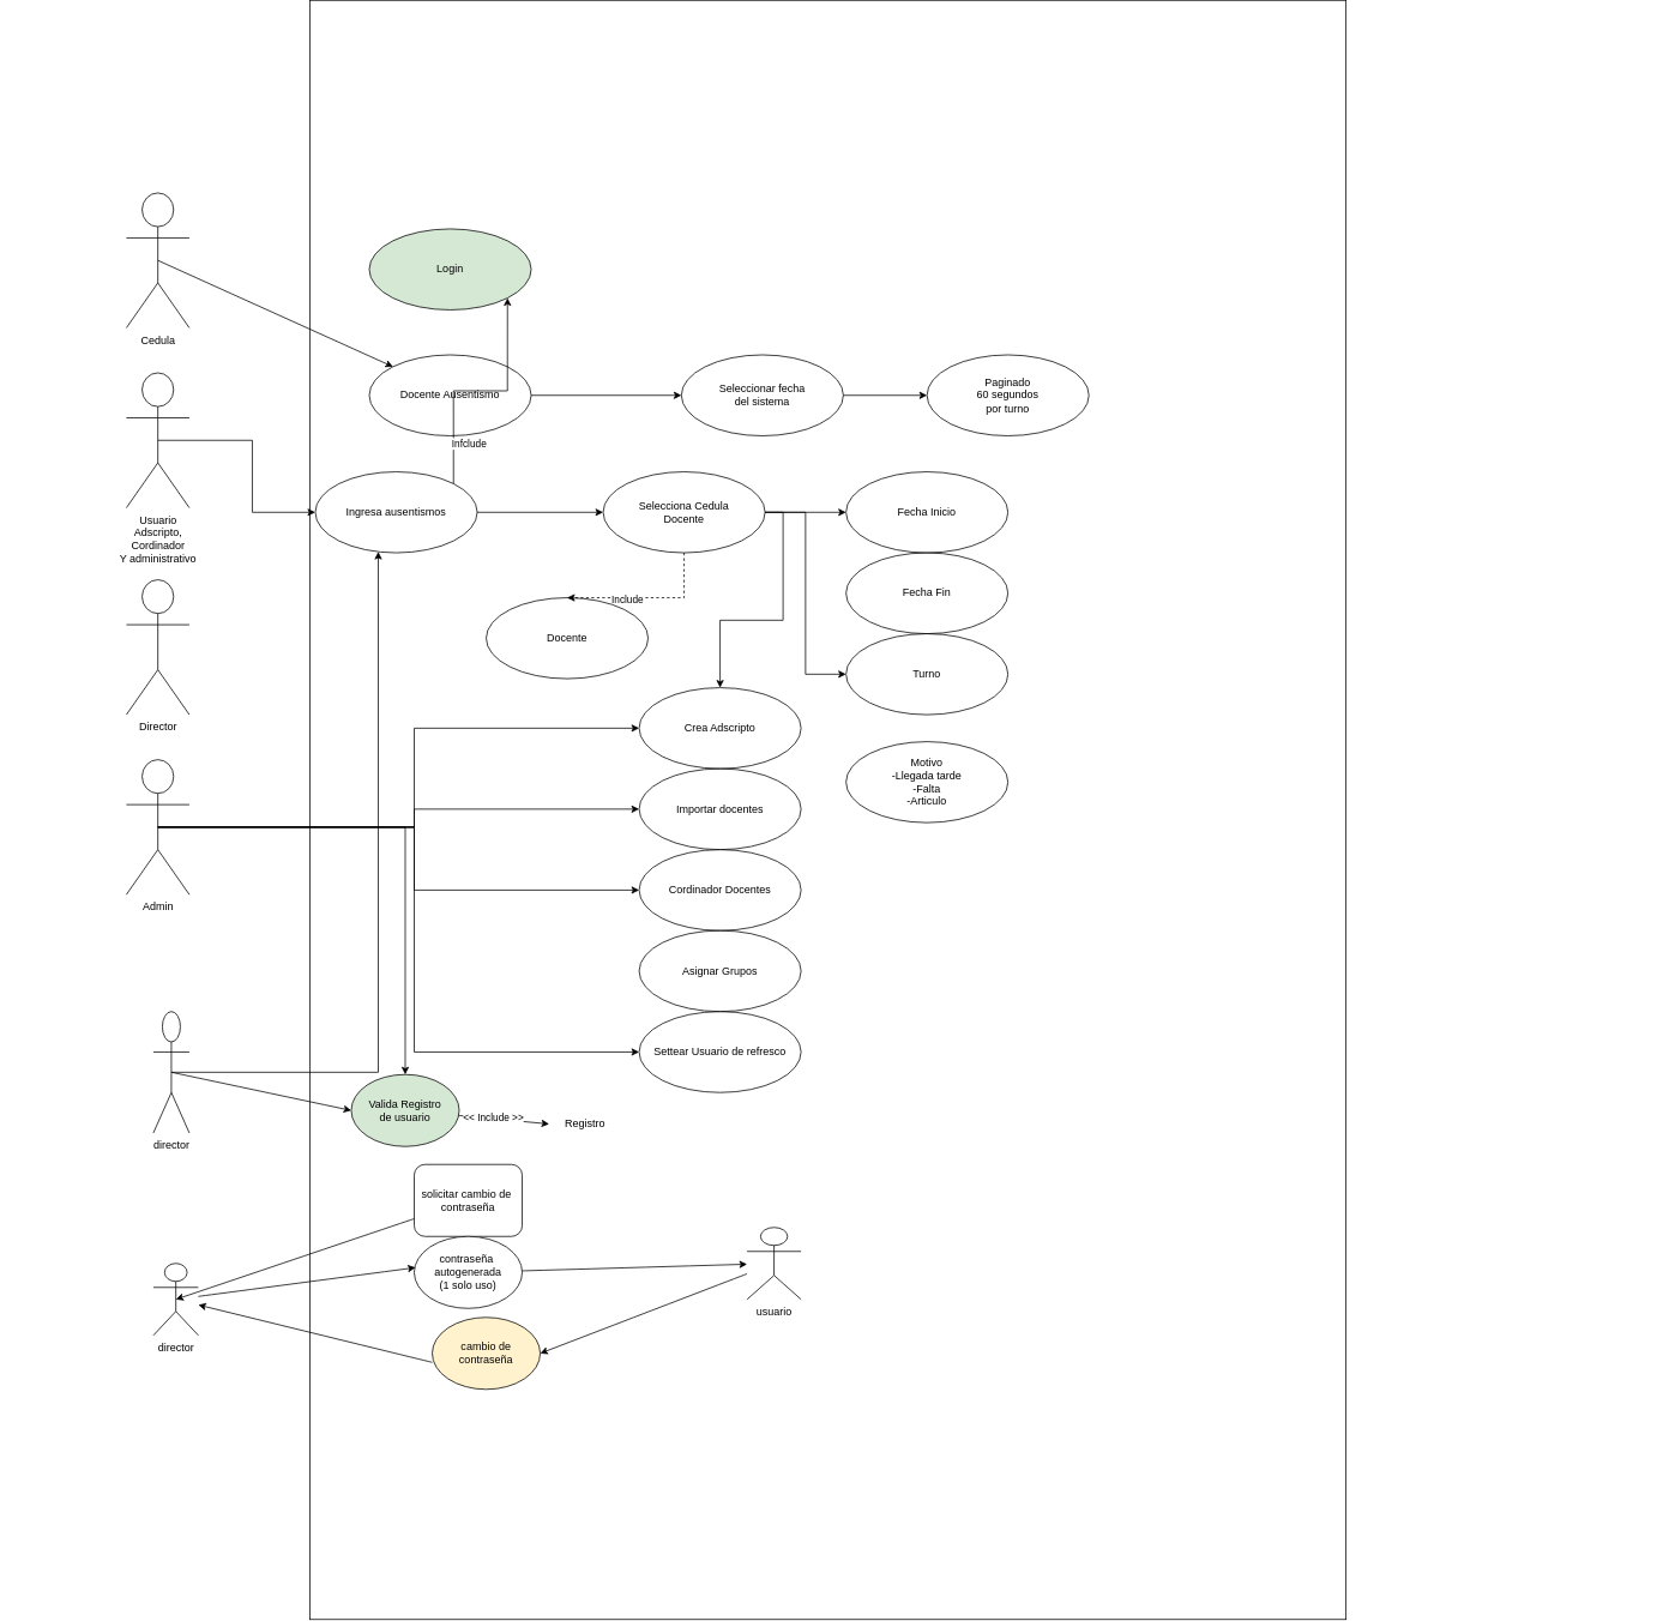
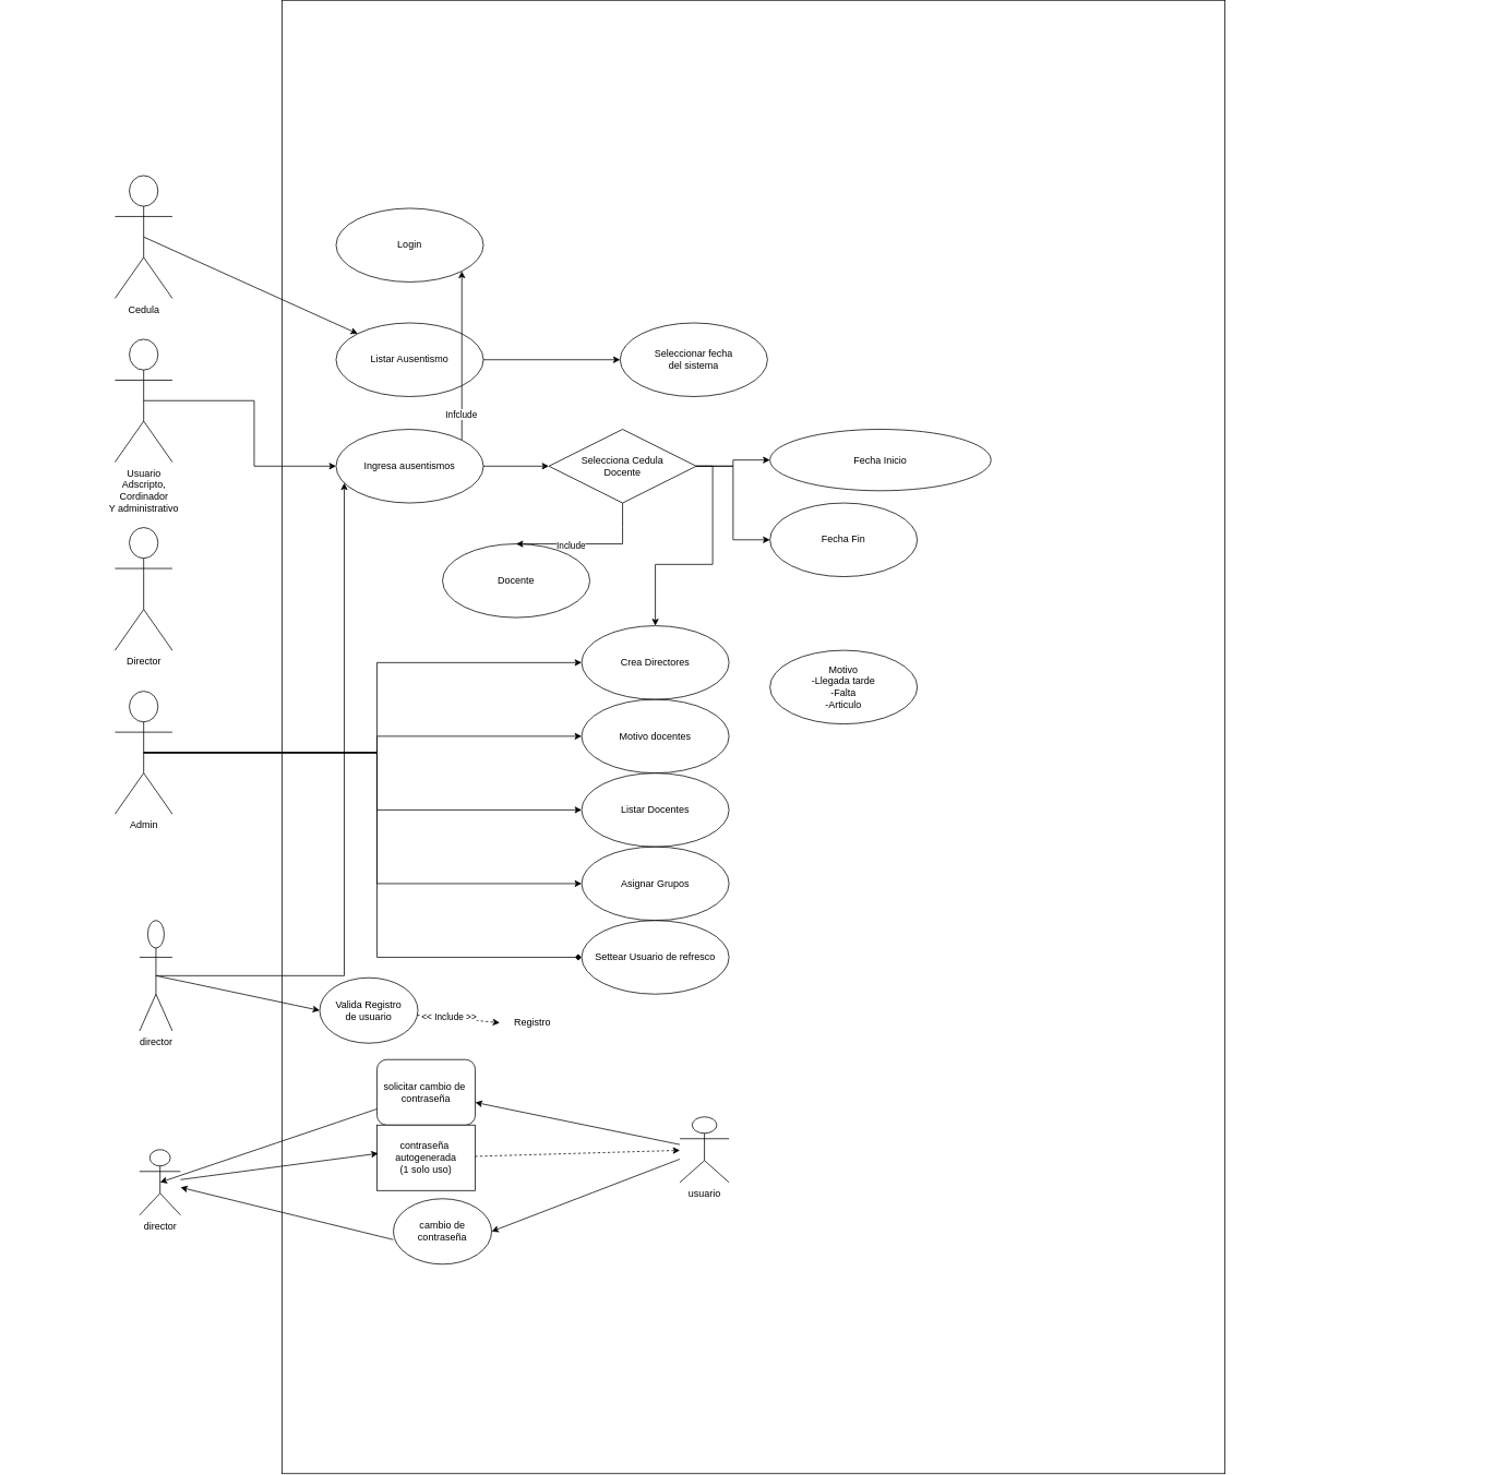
- <mxCell id="14" value="Login" style="ellipse;whiteSpace=wrap;html=1;fillColor=#d5e8d4;" parent="1" vertex="1"><mxGeometry x="410" y="60" width="180" height="90" as="geometry" /></mxCell>
+ <mxCell id="14" value="Login" style="ellipse;whiteSpace=wrap;html=1;" parent="1" vertex="1"><mxGeometry x="410" y="60" width="180" height="90" as="geometry" /></mxCell>
- <mxCell id="16" value="Docente Ausentismo&lt;br&gt;" style="ellipse;whiteSpace=wrap;html=1;fillColor=none;gradientColor=#ffffff;" parent="1" vertex="1"><mxGeometry x="410" y="200" width="180" height="90" as="geometry" /></mxCell>
+ <mxCell id="16" value="Listar Ausentismo&lt;br&gt;" style="ellipse;whiteSpace=wrap;html=1;fillColor=none;gradientColor=#ffffff;" parent="1" vertex="1"><mxGeometry x="410" y="200" width="180" height="90" as="geometry" /></mxCell>
- <mxCell id="39" style="edgeStyle=orthogonalEdgeStyle;rounded=0;orthogonalLoop=1;jettySize=auto;html=1;exitX=1;exitY=0.5;exitDx=0;exitDy=0;entryX=0;entryY=0.5;entryDx=0;entryDy=0;" parent="1" source="40" target="41" edge="1"><mxGeometry relative="1" as="geometry" /></mxCell>
- <mxCell id="41" value="Paginado&lt;br&gt;60 segundos&lt;br&gt;por turno" style="ellipse;whiteSpace=wrap;html=1;fillColor=none;gradientColor=#ffffff;" parent="1" vertex="1"><mxGeometry x="1030" y="200" width="180" height="90" as="geometry" /></mxCell>
- <mxCell id="20" value="Ingresa ausentismos" style="ellipse;whiteSpace=wrap;html=1;fillColor=none;gradientColor=#ffffff;" parent="1" vertex="1"><mxGeometry x="350" y="330" width="180" height="90" as="geometry" /></mxCell>
+ <mxCell id="20" value="Ingresa ausentismos" style="ellipse;whiteSpace=wrap;html=1;fillColor=none;gradientColor=#ffffff;" parent="1" vertex="1"><mxGeometry x="410" y="330" width="180" height="90" as="geometry" /></mxCell>
- <mxCell id="48" value="Selecciona Cedula&lt;br&gt;Docente" style="ellipse;whiteSpace=wrap;html=1;fillColor=none;gradientColor=#ffffff;" parent="1" vertex="1"><mxGeometry x="670" y="330" width="180" height="90" as="geometry" /></mxCell>
+ <mxCell id="48" value="Selecciona Cedula&lt;br&gt;Docente" style="rhombus;whiteSpace=wrap;html=1;fillColor=none;gradientColor=#ffffff;" parent="1" vertex="1"><mxGeometry x="670" y="330" width="180" height="90" as="geometry" /></mxCell>
- <mxCell id="50" value="Fecha Inicio&lt;br&gt;" style="ellipse;whiteSpace=wrap;html=1;fillColor=none;gradientColor=#ffffff;" parent="1" vertex="1"><mxGeometry x="940" y="330" width="180" height="90" as="geometry" /></mxCell>
+ <mxCell id="50" value="Fecha Inicio&lt;br&gt;" style="ellipse;whiteSpace=wrap;html=1;fillColor=none;gradientColor=#ffffff;" parent="1" vertex="1"><mxGeometry x="940" y="330" width="270" height="75" as="geometry" /></mxCell>
+ <mxCell id="43" style="edgeStyle=orthogonalEdgeStyle;rounded=0;orthogonalLoop=1;jettySize=auto;html=1;exitX=1;exitY=0.5;exitDx=0;exitDy=0;entryX=0;entryY=0.5;entryDx=0;entryDy=0;" parent="1" source="48" target="51" edge="1"><mxGeometry relative="1" as="geometry" /></mxCell>
- <mxCell id="46" style="edgeStyle=orthogonalEdgeStyle;rounded=0;orthogonalLoop=1;jettySize=auto;html=1;exitX=0.5;exitY=1;exitDx=0;exitDy=0;entryX=0.5;entryY=0;entryDx=0;entryDy=0;dashed=1;" parent="1" source="48" target="49" edge="1"><mxGeometry relative="1" as="geometry"><Array as="points"><mxPoint x="760" y="450" /><mxPoint x="760" y="450" /></Array></mxGeometry></mxCell>
+ <mxCell id="46" style="edgeStyle=orthogonalEdgeStyle;rounded=0;orthogonalLoop=1;jettySize=auto;html=1;exitX=0.5;exitY=1;exitDx=0;exitDy=0;entryX=0.5;entryY=0;entryDx=0;entryDy=0;" parent="1" source="48" target="49" edge="1"><mxGeometry relative="1" as="geometry"><Array as="points"><mxPoint x="760" y="450" /><mxPoint x="760" y="450" /></Array></mxGeometry></mxCell>
- <mxCell id="44" style="edgeStyle=orthogonalEdgeStyle;rounded=0;orthogonalLoop=1;jettySize=auto;html=1;exitX=1;exitY=0.5;exitDx=0;exitDy=0;entryX=0;entryY=0.5;entryDx=0;entryDy=0;" parent="1" source="48" target="52" edge="1"><mxGeometry relative="1" as="geometry" /></mxCell>
- <mxCell id="52" value="Turno" style="ellipse;whiteSpace=wrap;html=1;fillColor=none;gradientColor=#ffffff;" parent="1" vertex="1"><mxGeometry x="940" y="510" width="180" height="90" as="geometry" /></mxCell>
- <mxCell id="54" value="Crea Adscripto" style="ellipse;whiteSpace=wrap;html=1;fillColor=none;gradientColor=#ffffff;" parent="1" vertex="1"><mxGeometry x="710" y="570" width="180" height="90" as="geometry" /></mxCell>
+ <mxCell id="54" value="Crea Directores" style="ellipse;whiteSpace=wrap;html=1;fillColor=none;gradientColor=#ffffff;" parent="1" vertex="1"><mxGeometry x="710" y="570" width="180" height="90" as="geometry" /></mxCell>
- <mxCell id="53" value="Motivo&lt;br&gt;-Llegada tarde&lt;br&gt;-Falta&lt;br&gt;-Articulo" style="ellipse;whiteSpace=wrap;html=1;fillColor=none;gradientColor=#ffffff;" parent="1" vertex="1"><mxGeometry x="940" y="630" width="180" height="90" as="geometry" /></mxCell>
+ <mxCell id="53" value="Motivo&lt;br&gt;-Llegada tarde&lt;br&gt;-Falta&lt;br&gt;-Articulo" style="ellipse;whiteSpace=wrap;html=1;fillColor=none;gradientColor=#ffffff;" parent="1" vertex="1"><mxGeometry x="940" y="600" width="180" height="90" as="geometry" /></mxCell>
- <mxCell id="55" value="Importar docentes" style="ellipse;whiteSpace=wrap;html=1;fillColor=none;gradientColor=#ffffff;" parent="1" vertex="1"><mxGeometry x="710" y="660" width="180" height="90" as="geometry" /></mxCell>
+ <mxCell id="55" value="Motivo docentes" style="ellipse;whiteSpace=wrap;html=1;fillColor=none;gradientColor=#ffffff;" parent="1" vertex="1"><mxGeometry x="710" y="660" width="180" height="90" as="geometry" /></mxCell>
- <mxCell id="56" value="Cordinador Docentes" style="ellipse;whiteSpace=wrap;html=1;fillColor=none;gradientColor=#ffffff;" parent="1" vertex="1"><mxGeometry x="710" y="750" width="180" height="90" as="geometry" /></mxCell>
+ <mxCell id="56" value="Listar Docentes" style="ellipse;whiteSpace=wrap;html=1;fillColor=none;gradientColor=#ffffff;" parent="1" vertex="1"><mxGeometry x="710" y="750" width="180" height="90" as="geometry" /></mxCell>
- <mxCell id="11" style="edgeStyle=orthogonalEdgeStyle;rounded=0;orthogonalLoop=1;jettySize=auto;html=1;exitX=0.5;exitY=0.5;exitDx=0;exitDy=0;exitPerimeter=0;entryX=0;entryY=0.5;entryDx=0;entryDy=0;" parent="1" source="12" target="58" edge="1"><mxGeometry relative="1" as="geometry" /></mxCell>
+ <mxCell id="11" style="edgeStyle=orthogonalEdgeStyle;rounded=0;orthogonalLoop=1;jettySize=auto;html=1;exitX=0.5;exitY=0.5;exitDx=0;exitDy=0;exitPerimeter=0;entryX=0;entryY=0.5;entryDx=0;entryDy=0;endArrow=diamond;" parent="1" source="12" target="58" edge="1"><mxGeometry relative="1" as="geometry" /></mxCell>
- <mxCell id="10" style="edgeStyle=orthogonalEdgeStyle;rounded=0;orthogonalLoop=1;jettySize=auto;html=1;exitX=0.5;exitY=0.5;exitDx=0;exitDy=0;exitPerimeter=0;" parent="1" source="12" target="23" edge="1"><mxGeometry relative="1" as="geometry" /></mxCell>
+ <mxCell id="10" style="edgeStyle=orthogonalEdgeStyle;rounded=0;orthogonalLoop=1;jettySize=auto;html=1;exitX=0.5;exitY=0.5;exitDx=0;exitDy=0;exitPerimeter=0;entryX=0;entryY=0.5;entryDx=0;entryDy=0;" parent="1" source="12" target="57" edge="1"><mxGeometry relative="1" as="geometry" /></mxCell>
- <mxCell id="23" value="Valida Registro&lt;br&gt;de usuario" style="ellipse;whiteSpace=wrap;html=1;fillColor=#d5e8d4;" parent="1" vertex="1"><mxGeometry x="390" y="1000" width="120" height="80" as="geometry" /></mxCell>
+ <mxCell id="23" value="Valida Registro&lt;br&gt;de usuario" style="ellipse;whiteSpace=wrap;html=1;" parent="1" vertex="1"><mxGeometry x="390" y="1000" width="120" height="80" as="geometry" /></mxCell>
- <mxCell id="25" value="" style="endArrow=classic;html=1;rounded=0;curved=1;entryX=0;entryY=0.5;entryDx=0;entryDy=0;" parent="1" source="23" target="33" edge="1"><mxGeometry width="50" height="50" relative="1" as="geometry"><mxPoint x="740" y="1030" as="sourcePoint" /><mxPoint x="845" y="974" as="targetPoint" /></mxGeometry></mxCell>
+ <mxCell id="25" value="" style="endArrow=classic;html=1;rounded=0;curved=1;entryX=0;entryY=0.5;entryDx=0;entryDy=0;dashed=1;" parent="1" source="23" target="33" edge="1"><mxGeometry width="50" height="50" relative="1" as="geometry"><mxPoint x="740" y="1030" as="sourcePoint" /><mxPoint x="845" y="974" as="targetPoint" /></mxGeometry></mxCell>
+ <mxCell id="30" value="" style="endArrow=classic;html=1;rounded=0;curved=1;" parent="1" source="27" target="29" edge="1"><mxGeometry width="50" height="50" relative="1" as="geometry"><mxPoint x="210" y="1360" as="sourcePoint" /><mxPoint x="260" y="1310" as="targetPoint" /></mxGeometry></mxCell>
- <mxCell id="35" value="" style="endArrow=classic;html=1;rounded=0;curved=1;" parent="1" source="32" target="27" edge="1"><mxGeometry width="50" height="50" relative="1" as="geometry"><mxPoint x="670" y="1290" as="sourcePoint" /><mxPoint x="720" y="1240" as="targetPoint" /></mxGeometry></mxCell>
+ <mxCell id="35" value="" style="endArrow=classic;html=1;rounded=0;curved=1;dashed=1;" parent="1" source="32" target="27" edge="1"><mxGeometry width="50" height="50" relative="1" as="geometry"><mxPoint x="670" y="1290" as="sourcePoint" /><mxPoint x="720" y="1240" as="targetPoint" /></mxGeometry></mxCell>
- <mxCell id="32" value="contraseña&amp;nbsp;&lt;br&gt;autogenerada&lt;br&gt;(1 solo uso)" style="ellipse;whiteSpace=wrap;html=1;" parent="1" vertex="1"><mxGeometry x="460" y="1180" width="120" height="80" as="geometry" /></mxCell>
+ <mxCell id="32" value="contraseña&amp;nbsp;&lt;br&gt;autogenerada&lt;br&gt;(1 solo uso)" style="whiteSpace=wrap;html=1;rounded=0;" parent="1" vertex="1"><mxGeometry x="460" y="1180" width="120" height="80" as="geometry" /></mxCell>
- <mxCell id="37" value="cambio de contraseña" style="ellipse;whiteSpace=wrap;html=1;fillColor=#fff2cc;" parent="1" vertex="1"><mxGeometry x="480" y="1270" width="120" height="80" as="geometry" /></mxCell>
+ <mxCell id="37" value="cambio de contraseña" style="ellipse;whiteSpace=wrap;html=1;" parent="1" vertex="1"><mxGeometry x="480" y="1270" width="120" height="80" as="geometry" /></mxCell>
